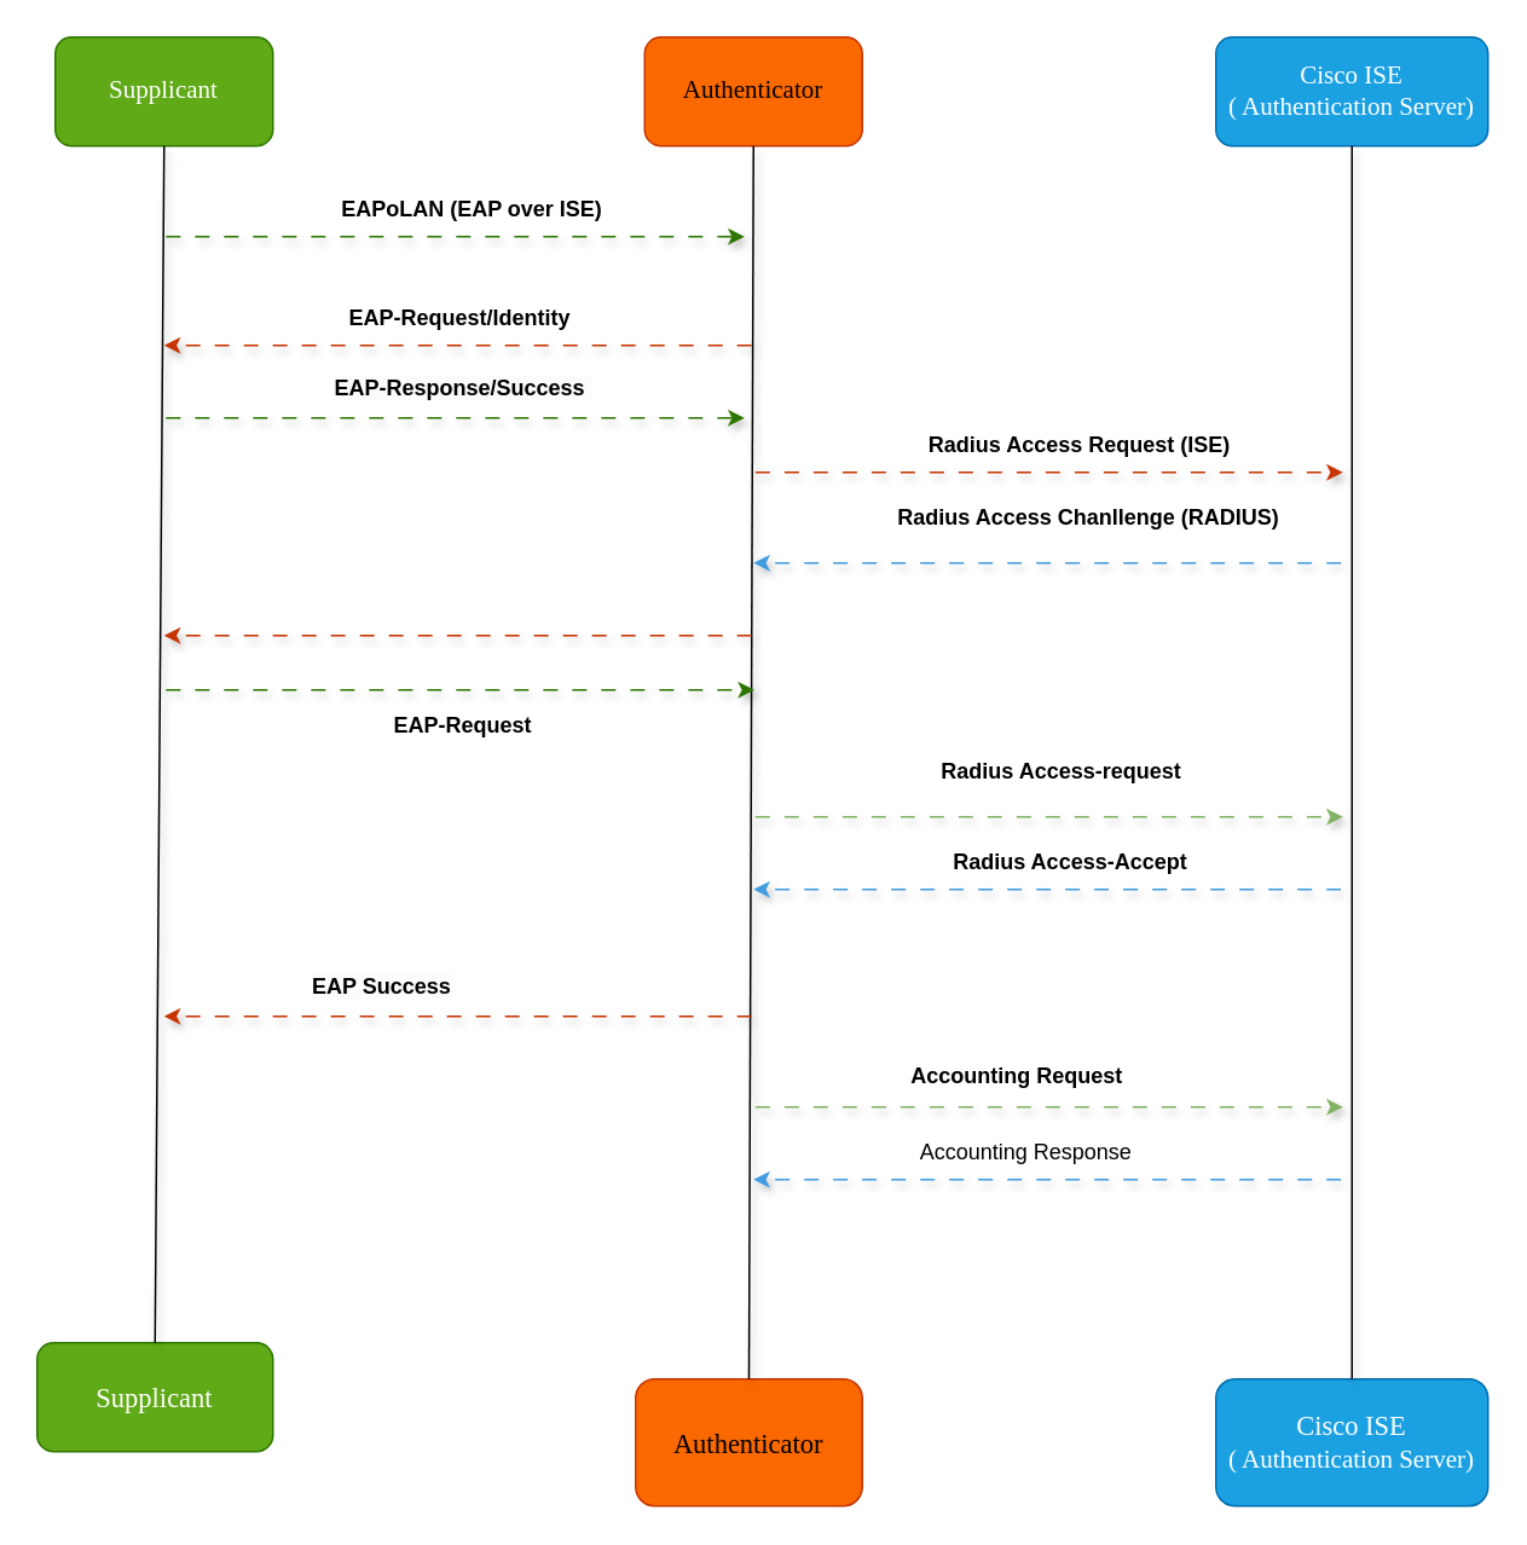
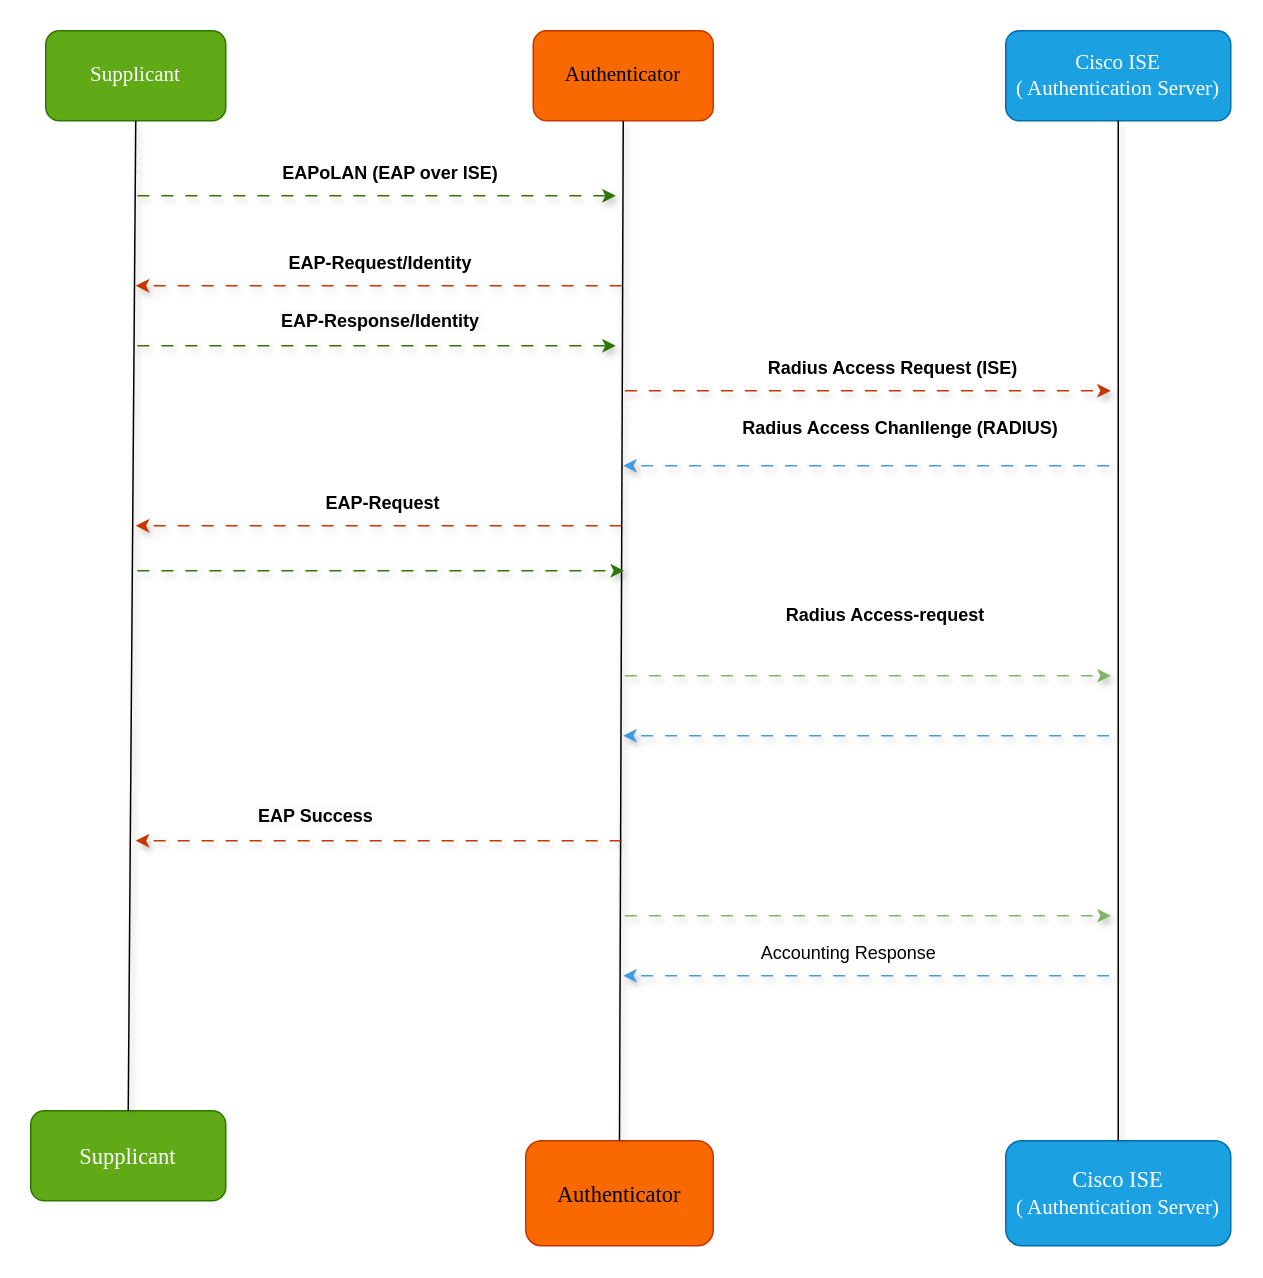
- <mxCell id="23" value="&lt;span style=&quot;color: rgb(0, 0, 0); font-family: Helvetica; font-size: 12px; font-style: normal; font-variant-ligatures: normal; font-variant-caps: normal; letter-spacing: normal; orphans: 2; text-indent: 0px; text-transform: none; widows: 2; word-spacing: 0px; -webkit-text-stroke-width: 0px; white-space: normal; background-color: rgb(251, 251, 251); text-decoration-thickness: initial; text-decoration-style: initial; text-decoration-color: initial; float: none; display: inline !important;&quot;&gt;EAP-Response/Success&amp;nbsp;&lt;/span&gt;" style="text;whiteSpace=wrap;html=1;align=center;fontStyle=1" vertex="1" parent="1"><mxGeometry x="115" y="200" width="280" height="20" as="geometry" /></mxCell>
+ <mxCell id="23" value="&lt;span style=&quot;color: rgb(0, 0, 0); font-family: Helvetica; font-size: 12px; font-style: normal; font-variant-ligatures: normal; font-variant-caps: normal; letter-spacing: normal; orphans: 2; text-indent: 0px; text-transform: none; widows: 2; word-spacing: 0px; -webkit-text-stroke-width: 0px; white-space: normal; background-color: rgb(251, 251, 251); text-decoration-thickness: initial; text-decoration-style: initial; text-decoration-color: initial; float: none; display: inline !important;&quot;&gt;EAP-Response/Identity&amp;nbsp;&lt;/span&gt;" style="text;whiteSpace=wrap;html=1;align=center;fontStyle=1" vertex="1" parent="1"><mxGeometry x="115" y="200" width="280" height="20" as="geometry" /></mxCell>
- <mxCell id="26" value="EAP-Request" style="text;strokeColor=none;align=center;fillColor=none;html=1;verticalAlign=middle;whiteSpace=wrap;rounded=0;fontStyle=1" vertex="1" parent="1"><mxGeometry x="180" y="385" width="150" height="30" as="geometry" /></mxCell>
+ <mxCell id="26" value="EAP-Request" style="text;strokeColor=none;align=center;fillColor=none;html=1;verticalAlign=middle;whiteSpace=wrap;rounded=0;fontStyle=1" vertex="1" parent="1"><mxGeometry x="180" y="320" width="150" height="30" as="geometry" /></mxCell>
- <mxCell id="27" value="Radius Access-request" style="text;strokeColor=none;align=center;fillColor=none;html=1;verticalAlign=middle;whiteSpace=wrap;rounded=0;fontStyle=1;fontSize=12;" vertex="1" parent="1"><mxGeometry x="510" y="410" width="150" height="30" as="geometry" /></mxCell>
+ <mxCell id="27" value="Radius Access-request" style="text;strokeColor=none;align=center;fillColor=none;html=1;verticalAlign=middle;whiteSpace=wrap;rounded=0;fontStyle=1;fontSize=12;" vertex="1" parent="1"><mxGeometry x="515" y="395" width="150" height="30" as="geometry" /></mxCell>
- <mxCell id="28" value="Radius Access-Accept" style="text;strokeColor=none;align=center;fillColor=none;html=1;verticalAlign=middle;whiteSpace=wrap;rounded=0;fontStyle=1" vertex="1" parent="1"><mxGeometry x="475" y="460" width="230" height="30" as="geometry" /></mxCell>
- <mxCell id="32" value="&lt;b&gt;Accounting Request&lt;/b&gt;" style="text;html=1;align=center;verticalAlign=middle;resizable=0;points=[];autosize=1;strokeColor=none;fillColor=none;" vertex="1" parent="1"><mxGeometry x="490" y="578" width="140" height="30" as="geometry" /></mxCell>
